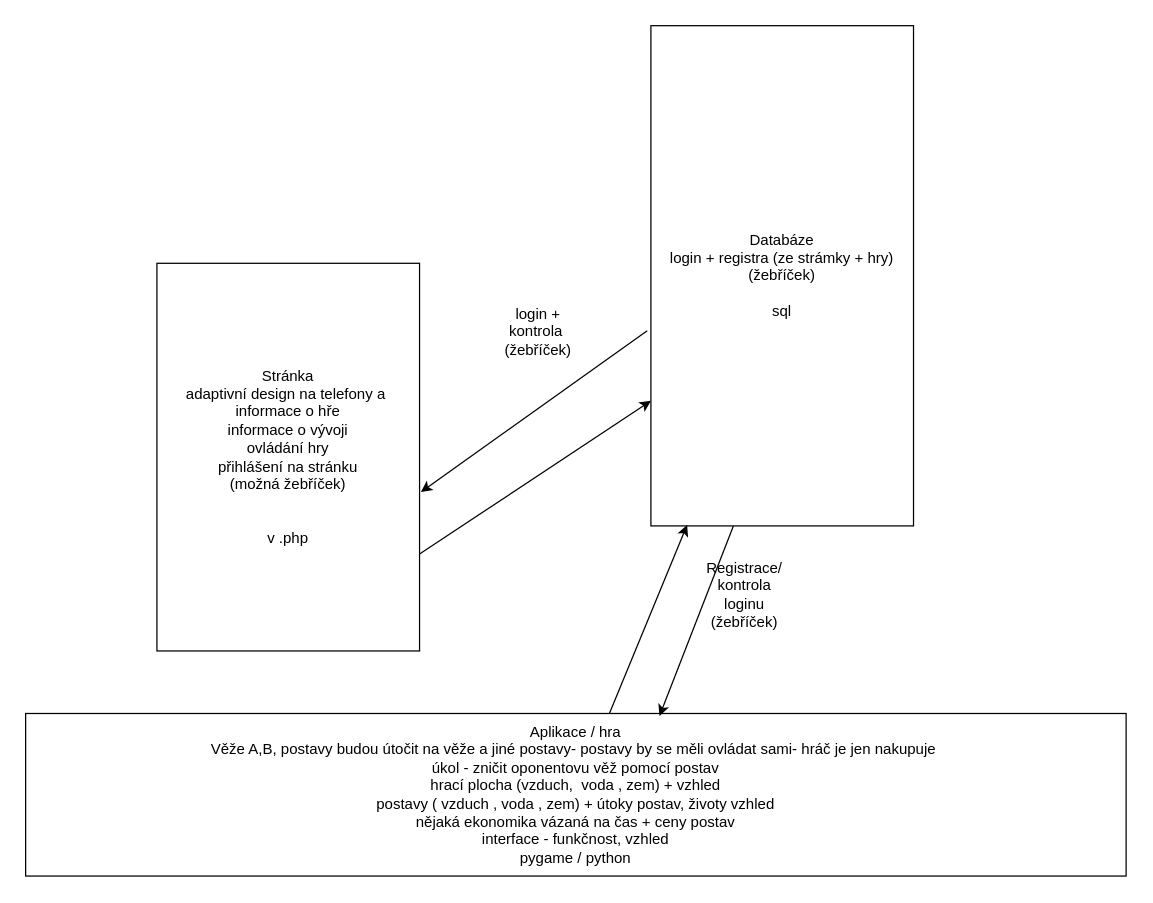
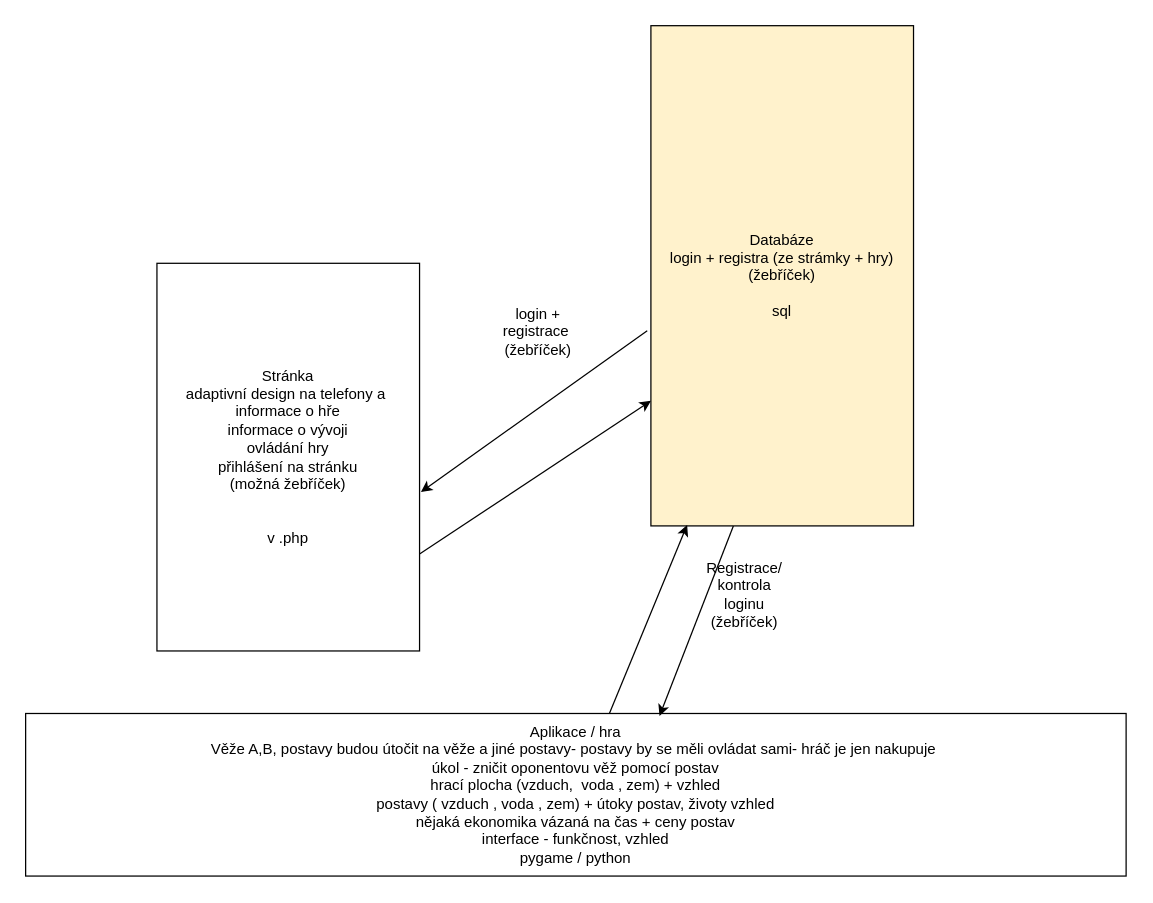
- <mxCell id="3" value="Databáze&lt;div&gt;login + registra (ze strámky + hry)&lt;/div&gt;&lt;div&gt;(žebříček)&lt;/div&gt;&lt;div&gt;&lt;br&gt;&lt;/div&gt;&lt;div&gt;sql&lt;/div&gt;" style="rounded=0;whiteSpace=wrap;html=1;" vertex="1" parent="1"><mxGeometry x="520" y="20" width="210" height="400" as="geometry" /></mxCell>
+ <mxCell id="3" value="Databáze&lt;div&gt;login + registra (ze strámky + hry)&lt;/div&gt;&lt;div&gt;(žebříček)&lt;/div&gt;&lt;div&gt;&lt;br&gt;&lt;/div&gt;&lt;div&gt;sql&lt;/div&gt;" style="rounded=0;whiteSpace=wrap;html=1;fillColor=#fff2cc;" vertex="1" parent="1"><mxGeometry x="520" y="20" width="210" height="400" as="geometry" /></mxCell>
- <mxCell id="10" value="login + kontrola&amp;nbsp;&lt;br&gt;(žebříček)" style="text;html=1;align=center;verticalAlign=middle;whiteSpace=wrap;rounded=0;" vertex="1" parent="1"><mxGeometry x="400" y="250" width="60" height="30" as="geometry" /></mxCell>
+ <mxCell id="10" value="login + registrace&amp;nbsp;&lt;br&gt;(žebříček)" style="text;html=1;align=center;verticalAlign=middle;whiteSpace=wrap;rounded=0;" vertex="1" parent="1"><mxGeometry x="400" y="250" width="60" height="30" as="geometry" /></mxCell>
